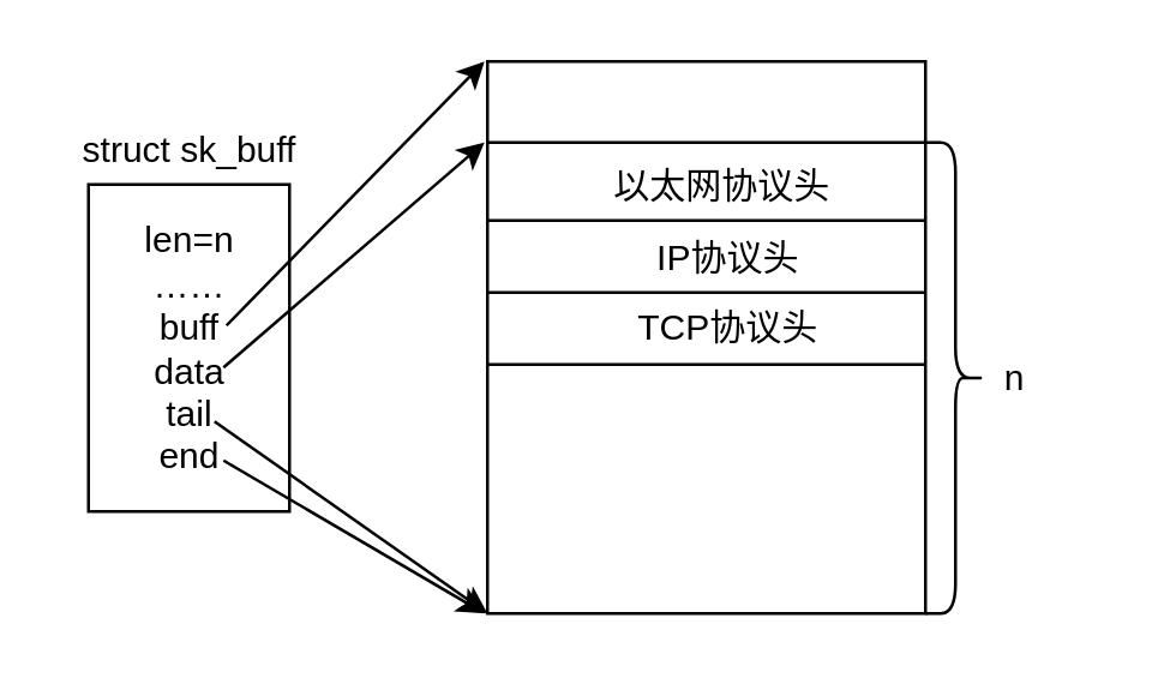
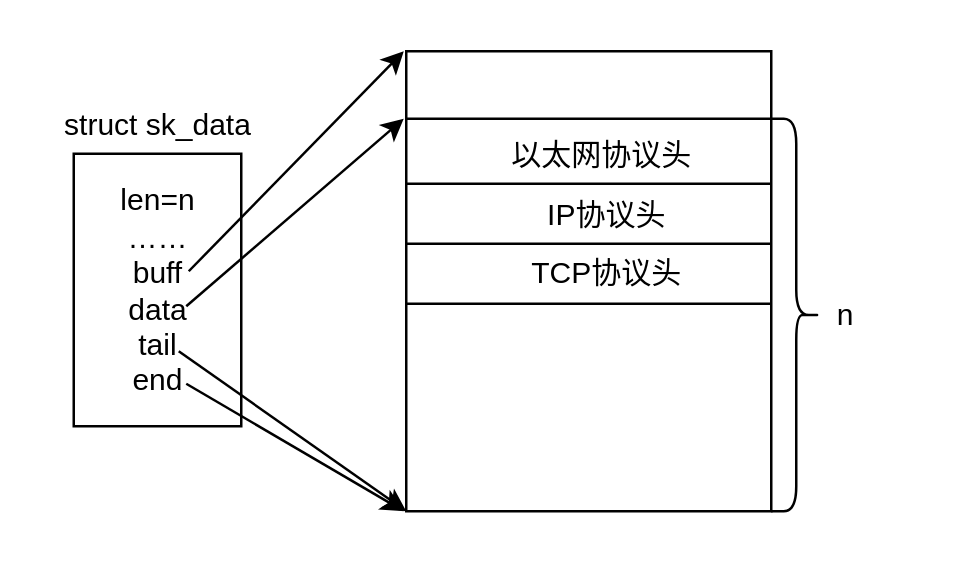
- <mxCell id="10" value="struct sk_buff" style="text;html=1;align=center;verticalAlign=middle;whiteSpace=wrap;rounded=0;" vertex="1" parent="1"><mxGeometry x="20.5" y="35" width="84" height="30" as="geometry" /></mxCell>
+ <mxCell id="10" value="struct sk_data" style="text;html=1;align=center;verticalAlign=middle;whiteSpace=wrap;rounded=0;" vertex="1" parent="1"><mxGeometry x="20.5" y="35" width="84" height="30" as="geometry" /></mxCell>
